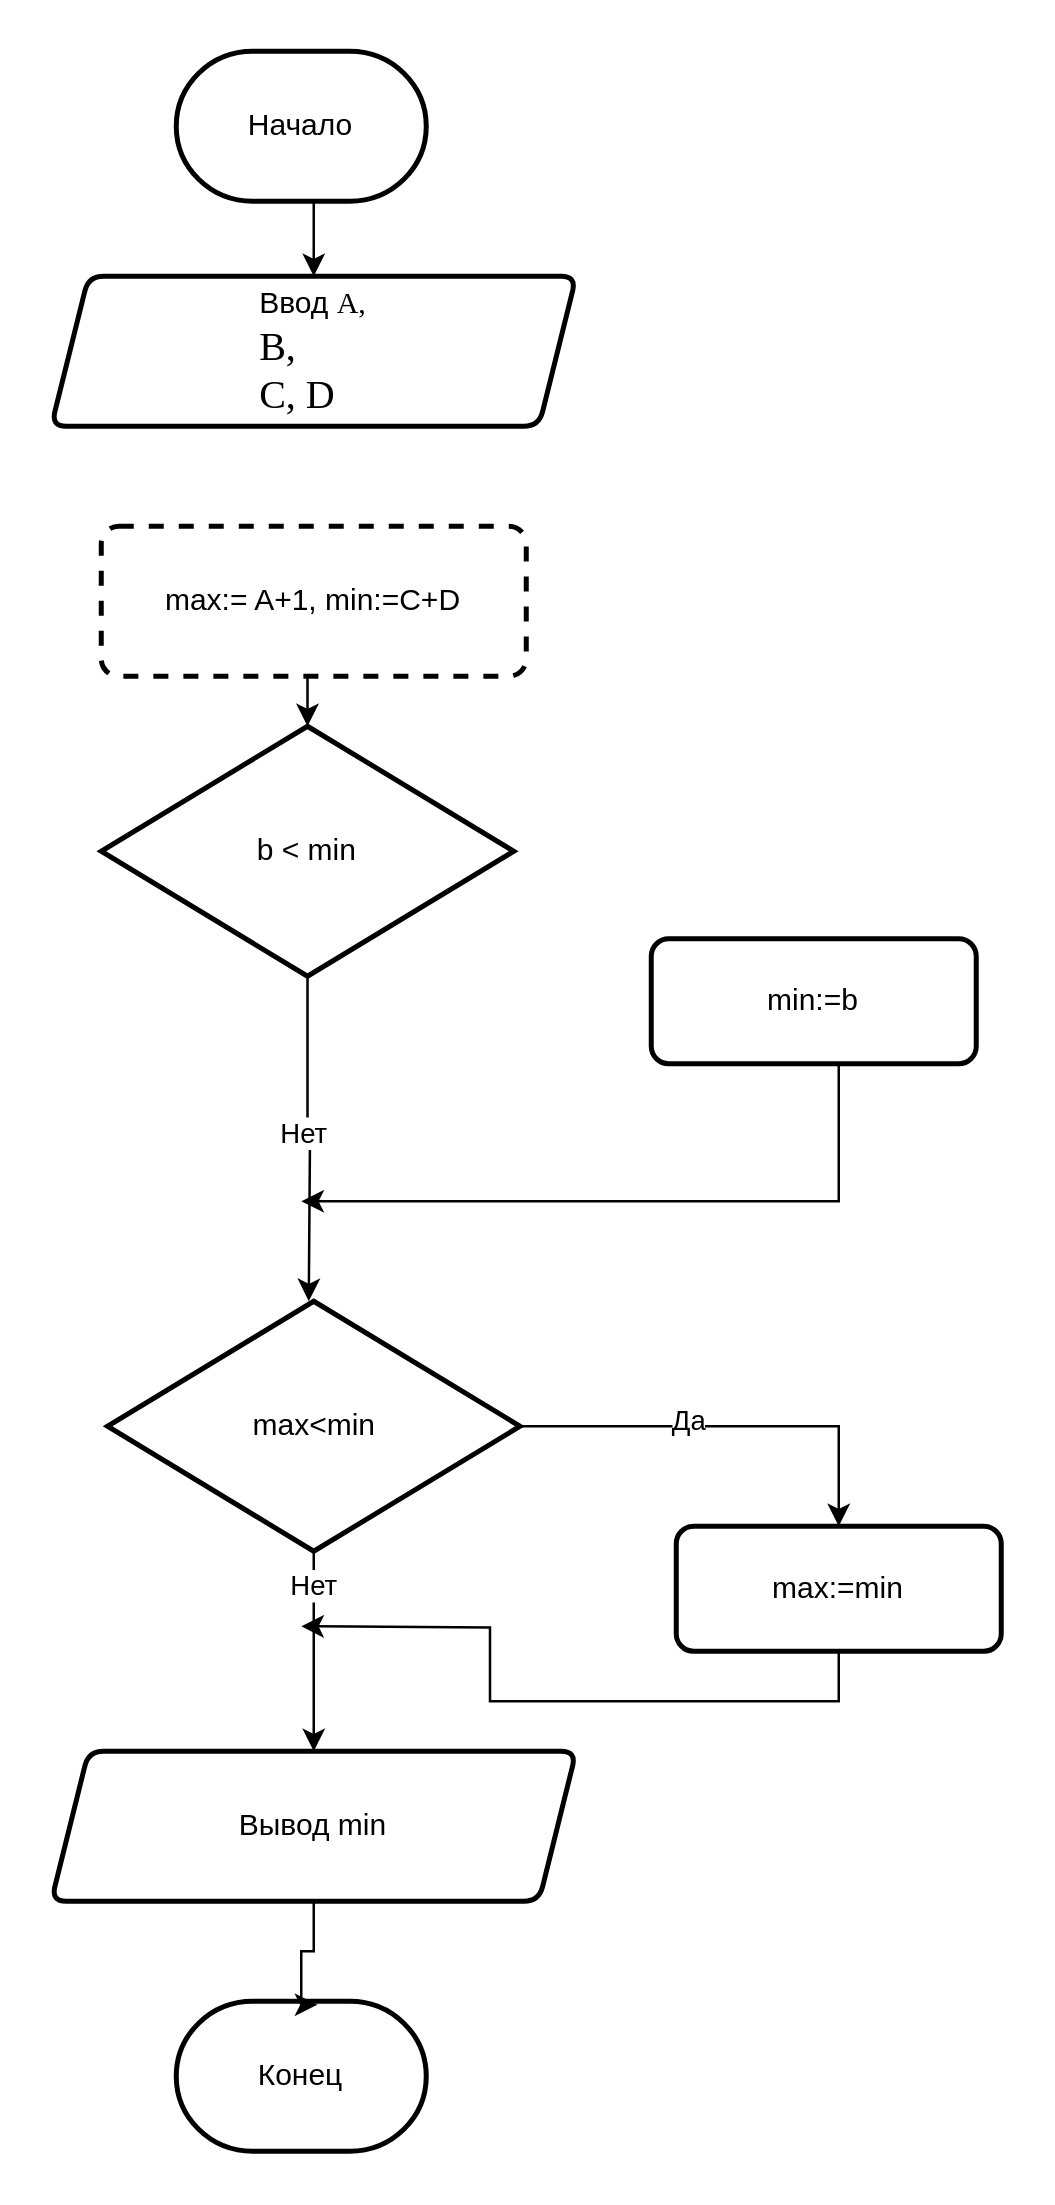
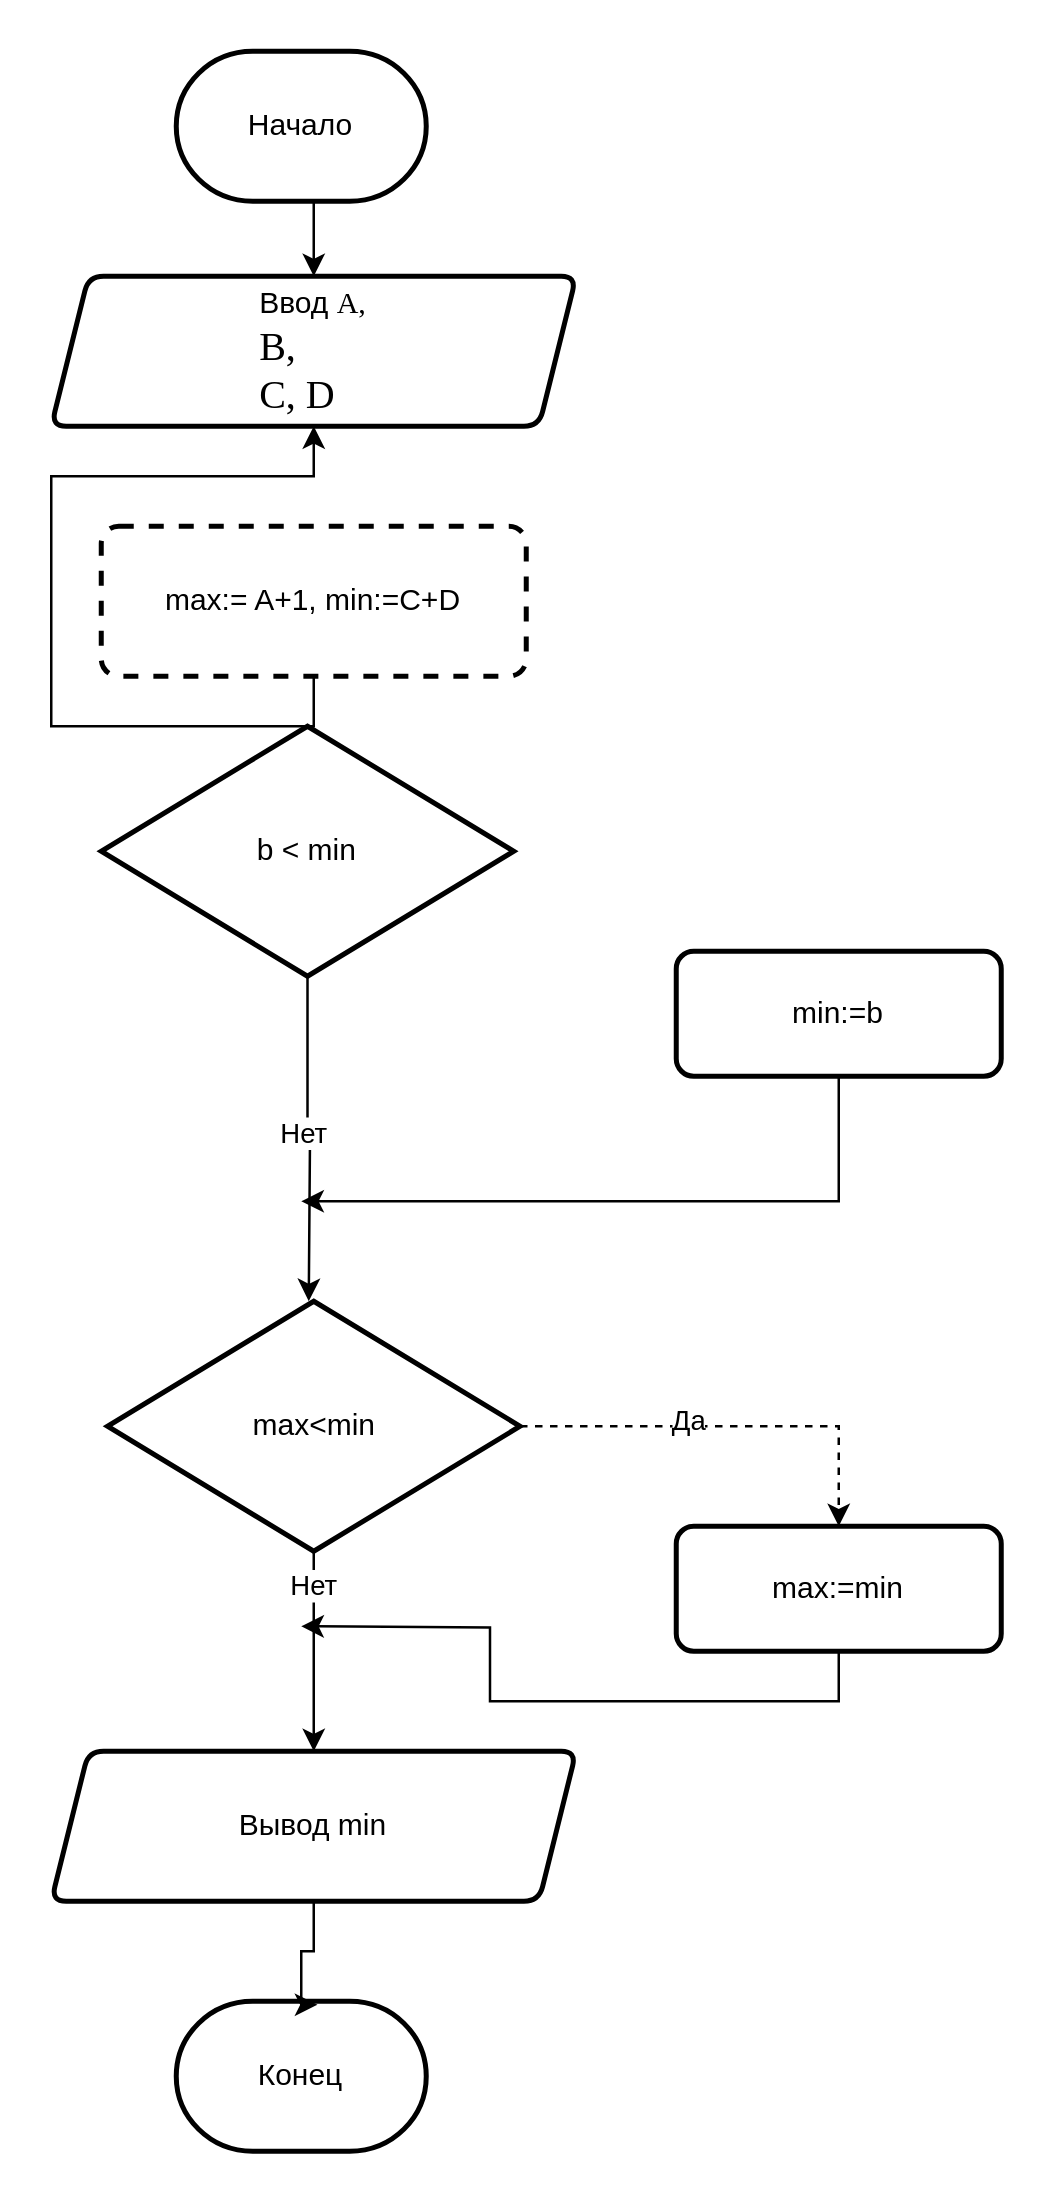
- <mxCell id="11" style="edgeStyle=orthogonalEdgeStyle;rounded=0;orthogonalLoop=1;jettySize=auto;html=1;exitX=0.5;exitY=1;exitDx=0;exitDy=0;entryX=0.5;entryY=0;entryDx=0;entryDy=0;entryPerimeter=0;" edge="1" parent="1" source="5" target="8"><mxGeometry relative="1" as="geometry" /></mxCell>
+ <mxCell id="11" style="edgeStyle=orthogonalEdgeStyle;rounded=0;orthogonalLoop=1;jettySize=auto;html=1;exitX=0.5;exitY=1;exitDx=0;exitDy=0;" edge="1" parent="1" source="5" target="4"><mxGeometry relative="1" as="geometry" /></mxCell>
- <mxCell id="10" value="min:=b" style="rounded=1;whiteSpace=wrap;html=1;absoluteArcSize=1;arcSize=14;strokeWidth=2;" vertex="1" parent="1"><mxGeometry x="260" y="375" width="130" height="50" as="geometry" /></mxCell>
+ <mxCell id="10" value="min:=b" style="rounded=1;whiteSpace=wrap;html=1;absoluteArcSize=1;arcSize=14;strokeWidth=2;" vertex="1" parent="1"><mxGeometry x="270" y="380" width="130" height="50" as="geometry" /></mxCell>
- <mxCell id="14" style="edgeStyle=orthogonalEdgeStyle;rounded=0;orthogonalLoop=1;jettySize=auto;html=1;exitX=1;exitY=0.5;exitDx=0;exitDy=0;exitPerimeter=0;entryX=0.5;entryY=0;entryDx=0;entryDy=0;" edge="1" parent="1" source="16" target="18"><mxGeometry relative="1" as="geometry" /></mxCell>
+ <mxCell id="14" style="edgeStyle=orthogonalEdgeStyle;rounded=0;orthogonalLoop=1;jettySize=auto;html=1;exitX=1;exitY=0.5;exitDx=0;exitDy=0;exitPerimeter=0;entryX=0.5;entryY=0;entryDx=0;entryDy=0;dashed=1;" edge="1" parent="1" source="16" target="18"><mxGeometry relative="1" as="geometry" /></mxCell>
